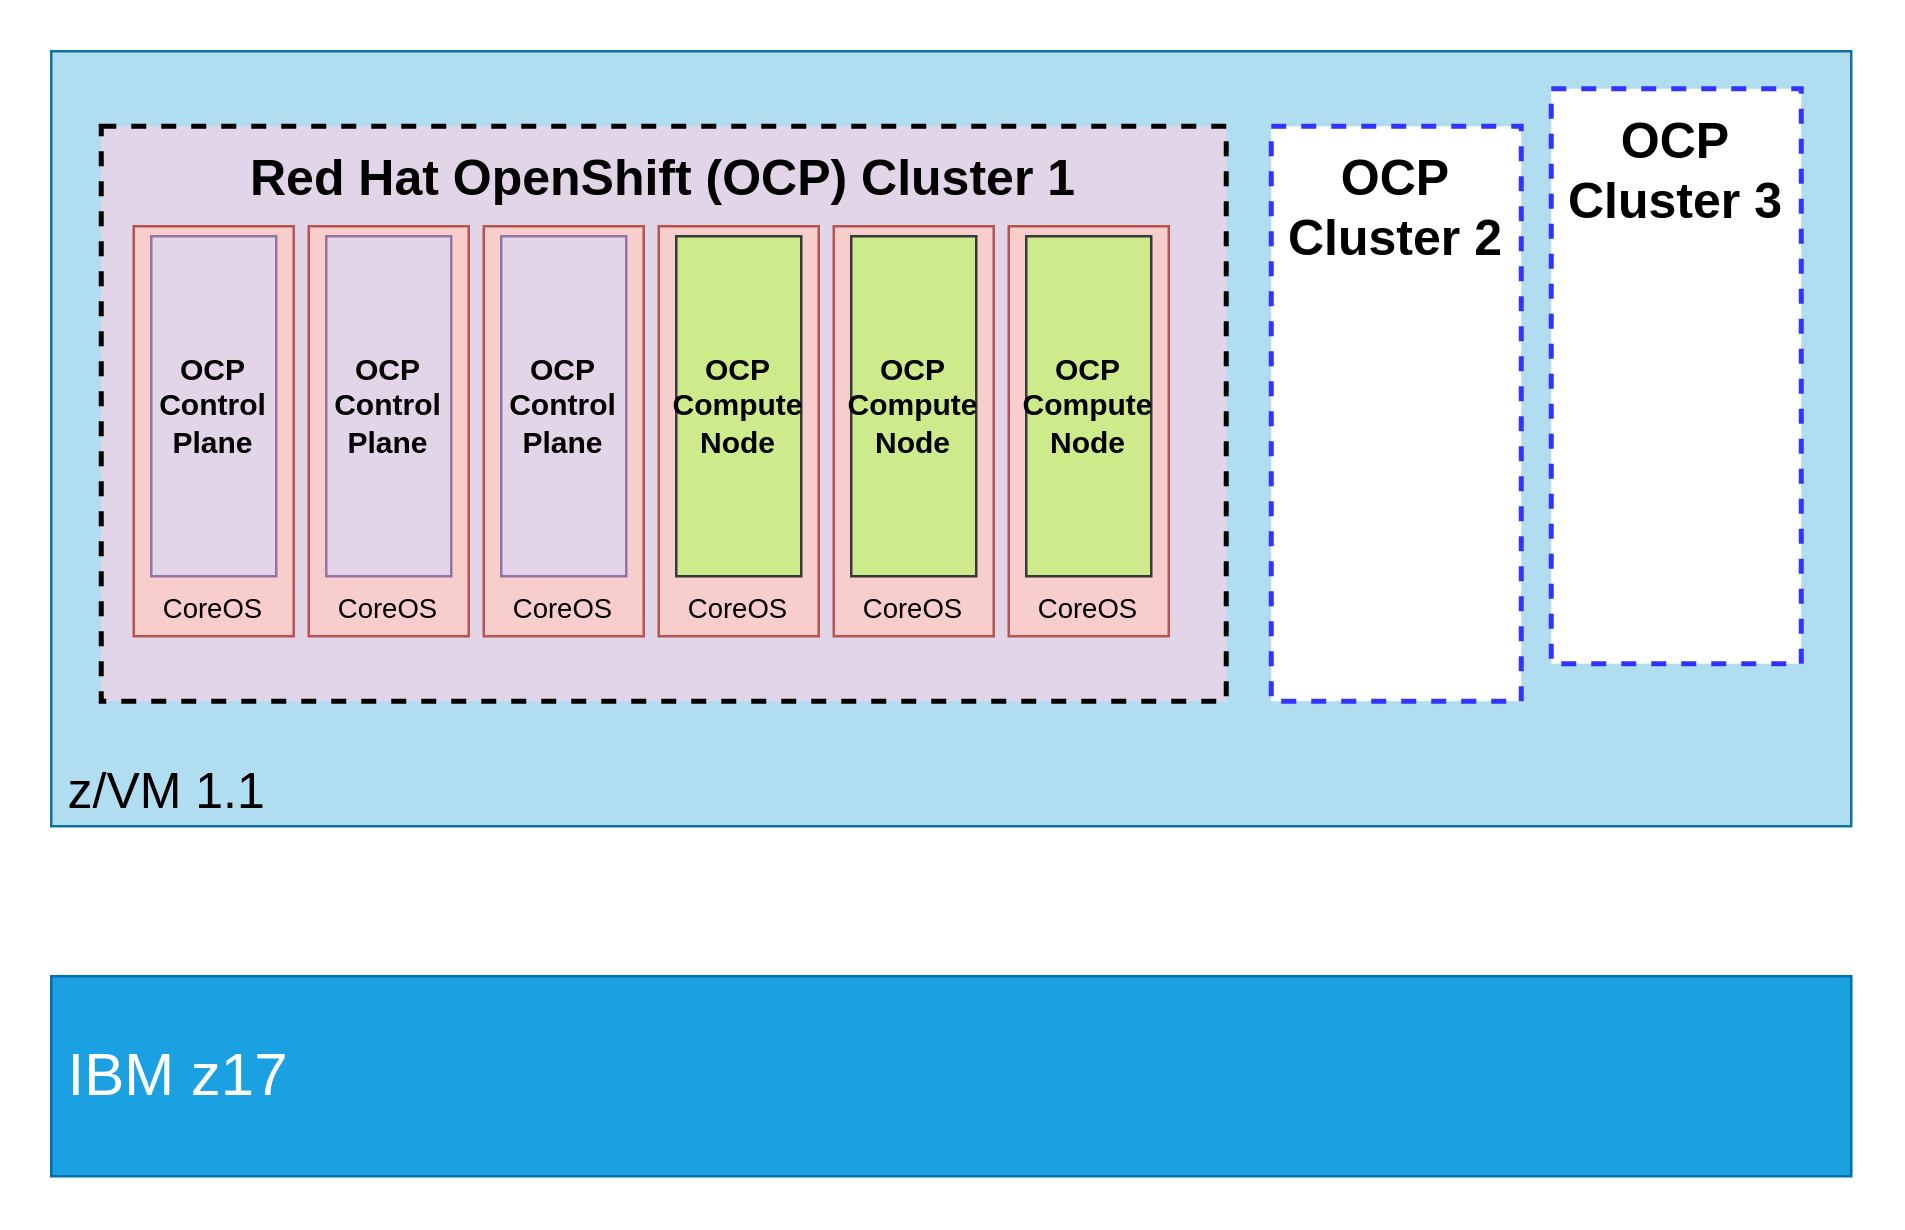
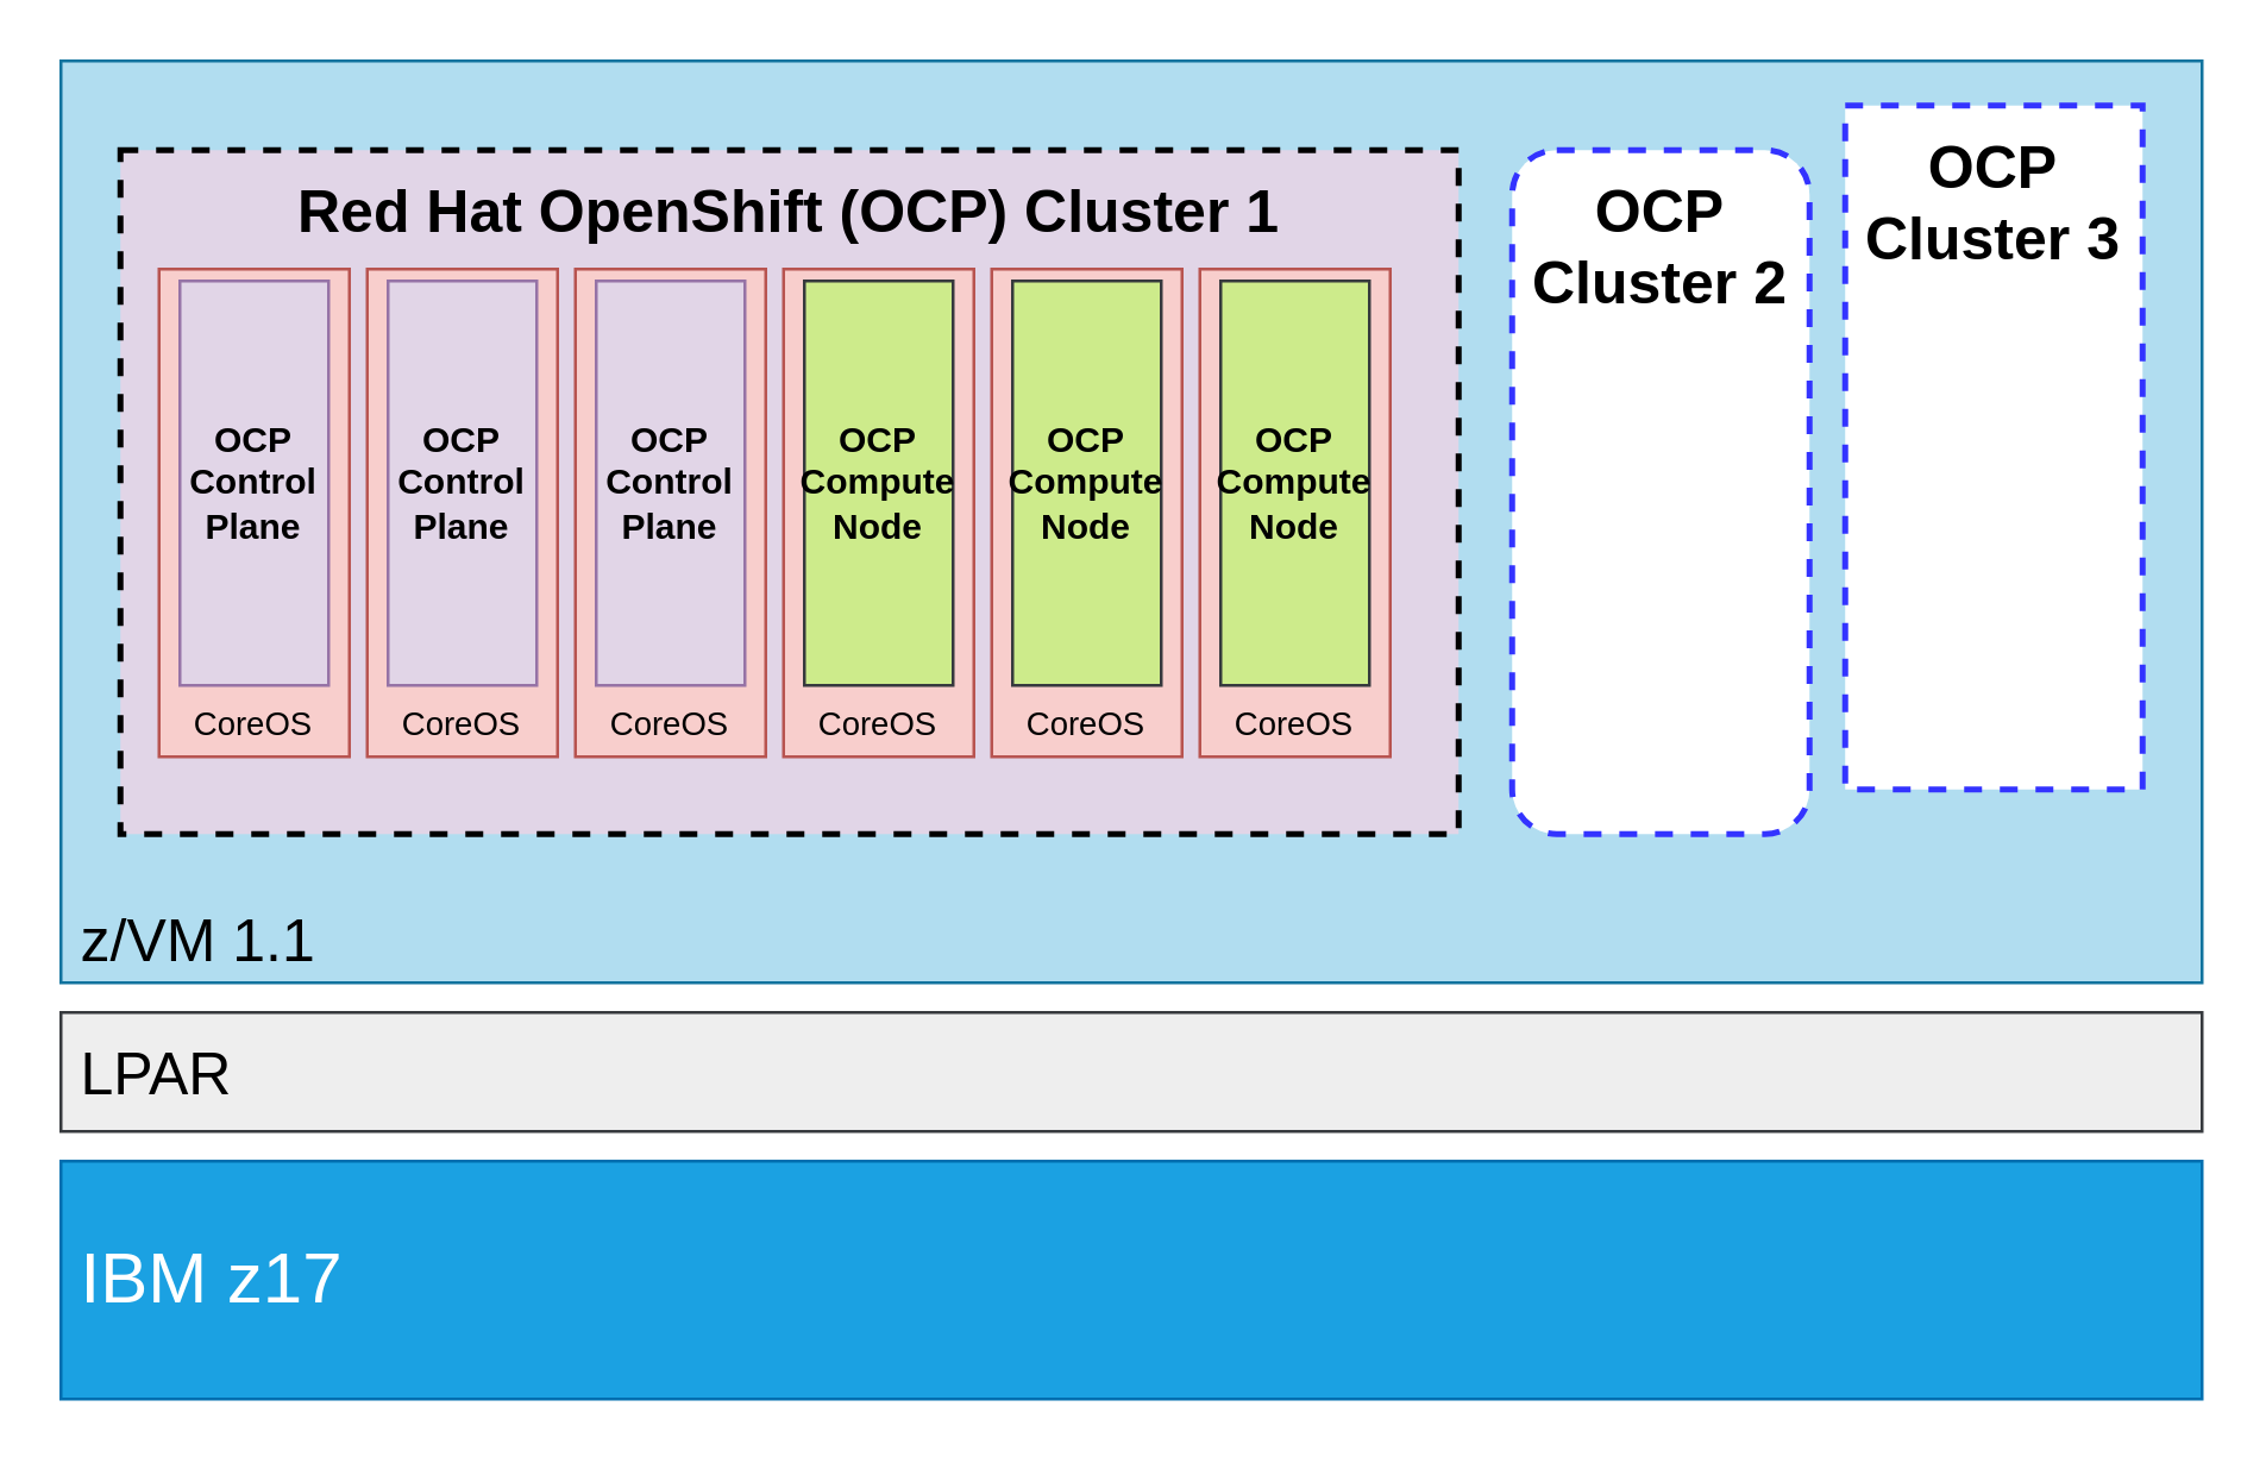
- <mxCell id="6" value="OCP Cluster 2" style="rounded=0;whiteSpace=wrap;html=1;labelBackgroundColor=none;fontSize=20;align=center;dashed=1;strokeColor=#3333FF;verticalAlign=top;fontStyle=1;strokeWidth=2;spacing=4;" vertex="1" parent="1"><mxGeometry x="508" y="50" width="100" height="230" as="geometry" /></mxCell>
+ <mxCell id="6" value="OCP Cluster 2" style="whiteSpace=wrap;html=1;labelBackgroundColor=none;fontSize=20;align=center;dashed=1;strokeColor=#3333FF;verticalAlign=top;fontStyle=1;strokeWidth=2;spacing=4;rounded=1;" vertex="1" parent="1"><mxGeometry x="508" y="50" width="100" height="230" as="geometry" /></mxCell>
+ <mxCell id="5" value="&lt;font style=&quot;font-size: 20px&quot;&gt;LPAR&lt;/font&gt;" style="rounded=0;whiteSpace=wrap;html=1;align=left;fillColor=#eeeeee;strokeColor=#36393d;spacingLeft=5;" vertex="1" parent="1"><mxGeometry x="20" y="340" width="720" height="40" as="geometry" /></mxCell>
